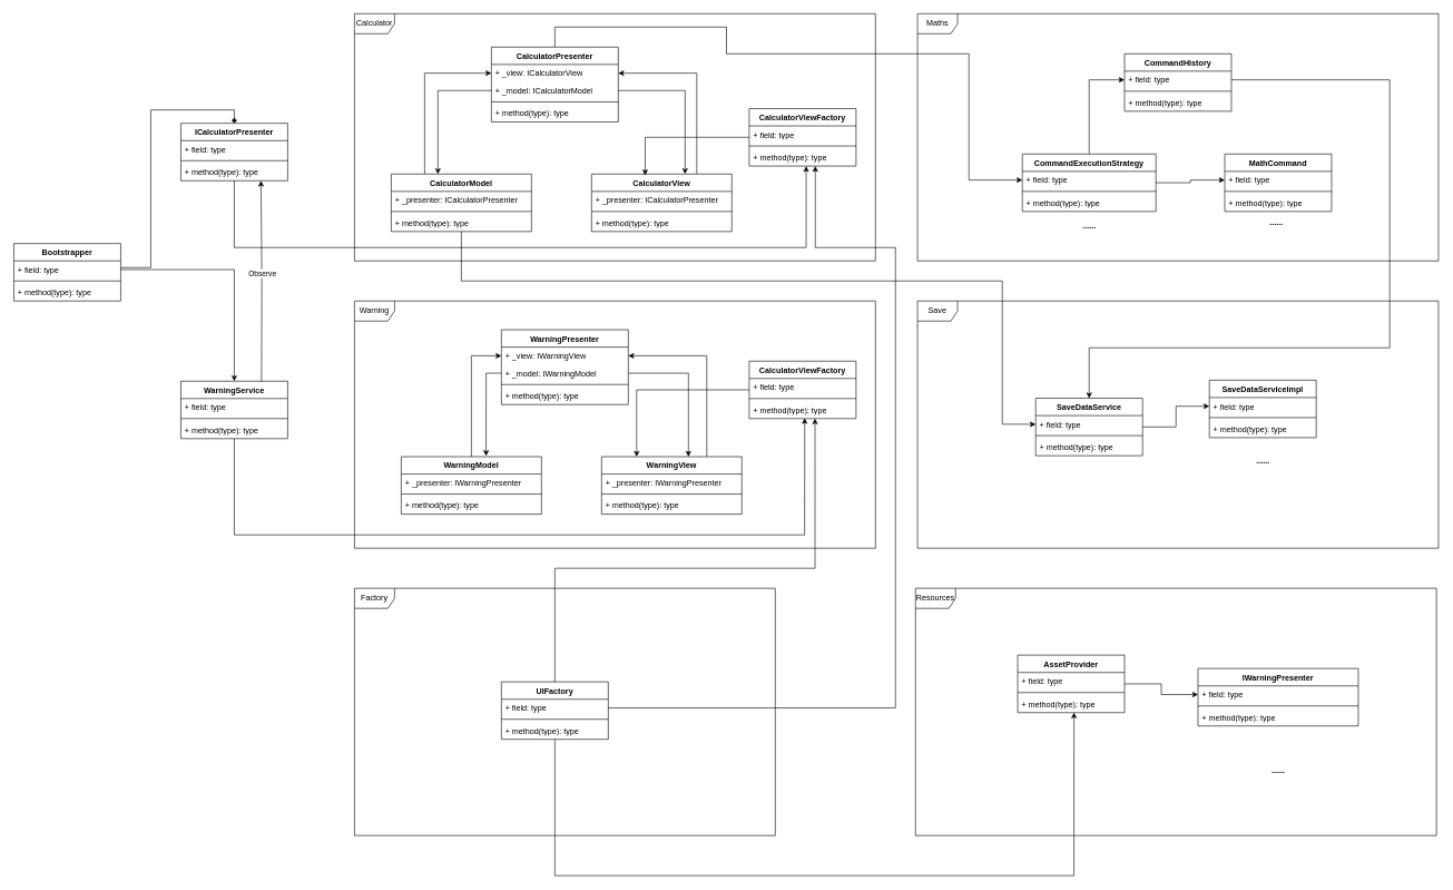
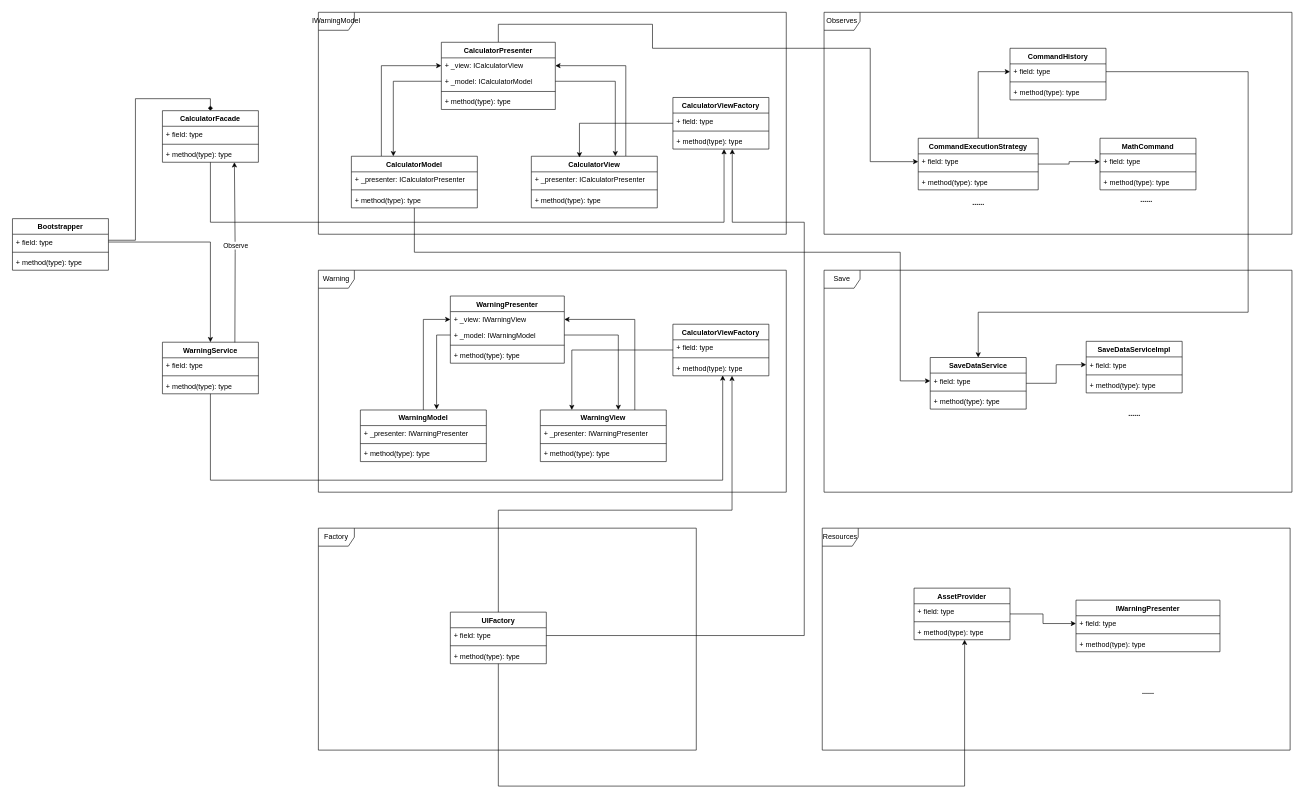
- <mxCell id="61" value="Calculator" style="shape=umlFrame;whiteSpace=wrap;html=1;pointerEvents=0;" vertex="1" parent="1"><mxGeometry x="530" y="20" width="780" height="370" as="geometry" /></mxCell>
+ <mxCell id="61" value="IWarningModel" style="shape=umlFrame;whiteSpace=wrap;html=1;pointerEvents=0;" vertex="1" parent="1"><mxGeometry x="530" y="20" width="780" height="370" as="geometry" /></mxCell>
- <mxCell id="80" value="Math&lt;span style=&quot;background-color: initial;&quot;&gt;s&lt;/span&gt;" style="shape=umlFrame;whiteSpace=wrap;html=1;pointerEvents=0;" vertex="1" parent="1"><mxGeometry x="1373" y="20" width="780" height="370" as="geometry" /></mxCell>
+ <mxCell id="80" value="Observe&lt;span style=&quot;background-color: initial;&quot;&gt;s&lt;/span&gt;" style="shape=umlFrame;whiteSpace=wrap;html=1;pointerEvents=0;" vertex="1" parent="1"><mxGeometry x="1373" y="20" width="780" height="370" as="geometry" /></mxCell>
- <mxCell id="53" value="ICalculatorPresenter" style="swimlane;fontStyle=1;align=center;verticalAlign=top;childLayout=stackLayout;horizontal=1;startSize=26;horizontalStack=0;resizeParent=1;resizeParentMax=0;resizeLast=0;collapsible=1;marginBottom=0;whiteSpace=wrap;html=1;" vertex="1" parent="1"><mxGeometry x="270" y="184" width="160" height="86" as="geometry" /></mxCell>
+ <mxCell id="53" value="CalculatorFacade" style="swimlane;fontStyle=1;align=center;verticalAlign=top;childLayout=stackLayout;horizontal=1;startSize=26;horizontalStack=0;resizeParent=1;resizeParentMax=0;resizeLast=0;collapsible=1;marginBottom=0;whiteSpace=wrap;html=1;" vertex="1" parent="1"><mxGeometry x="270" y="184" width="160" height="86" as="geometry" /></mxCell>
